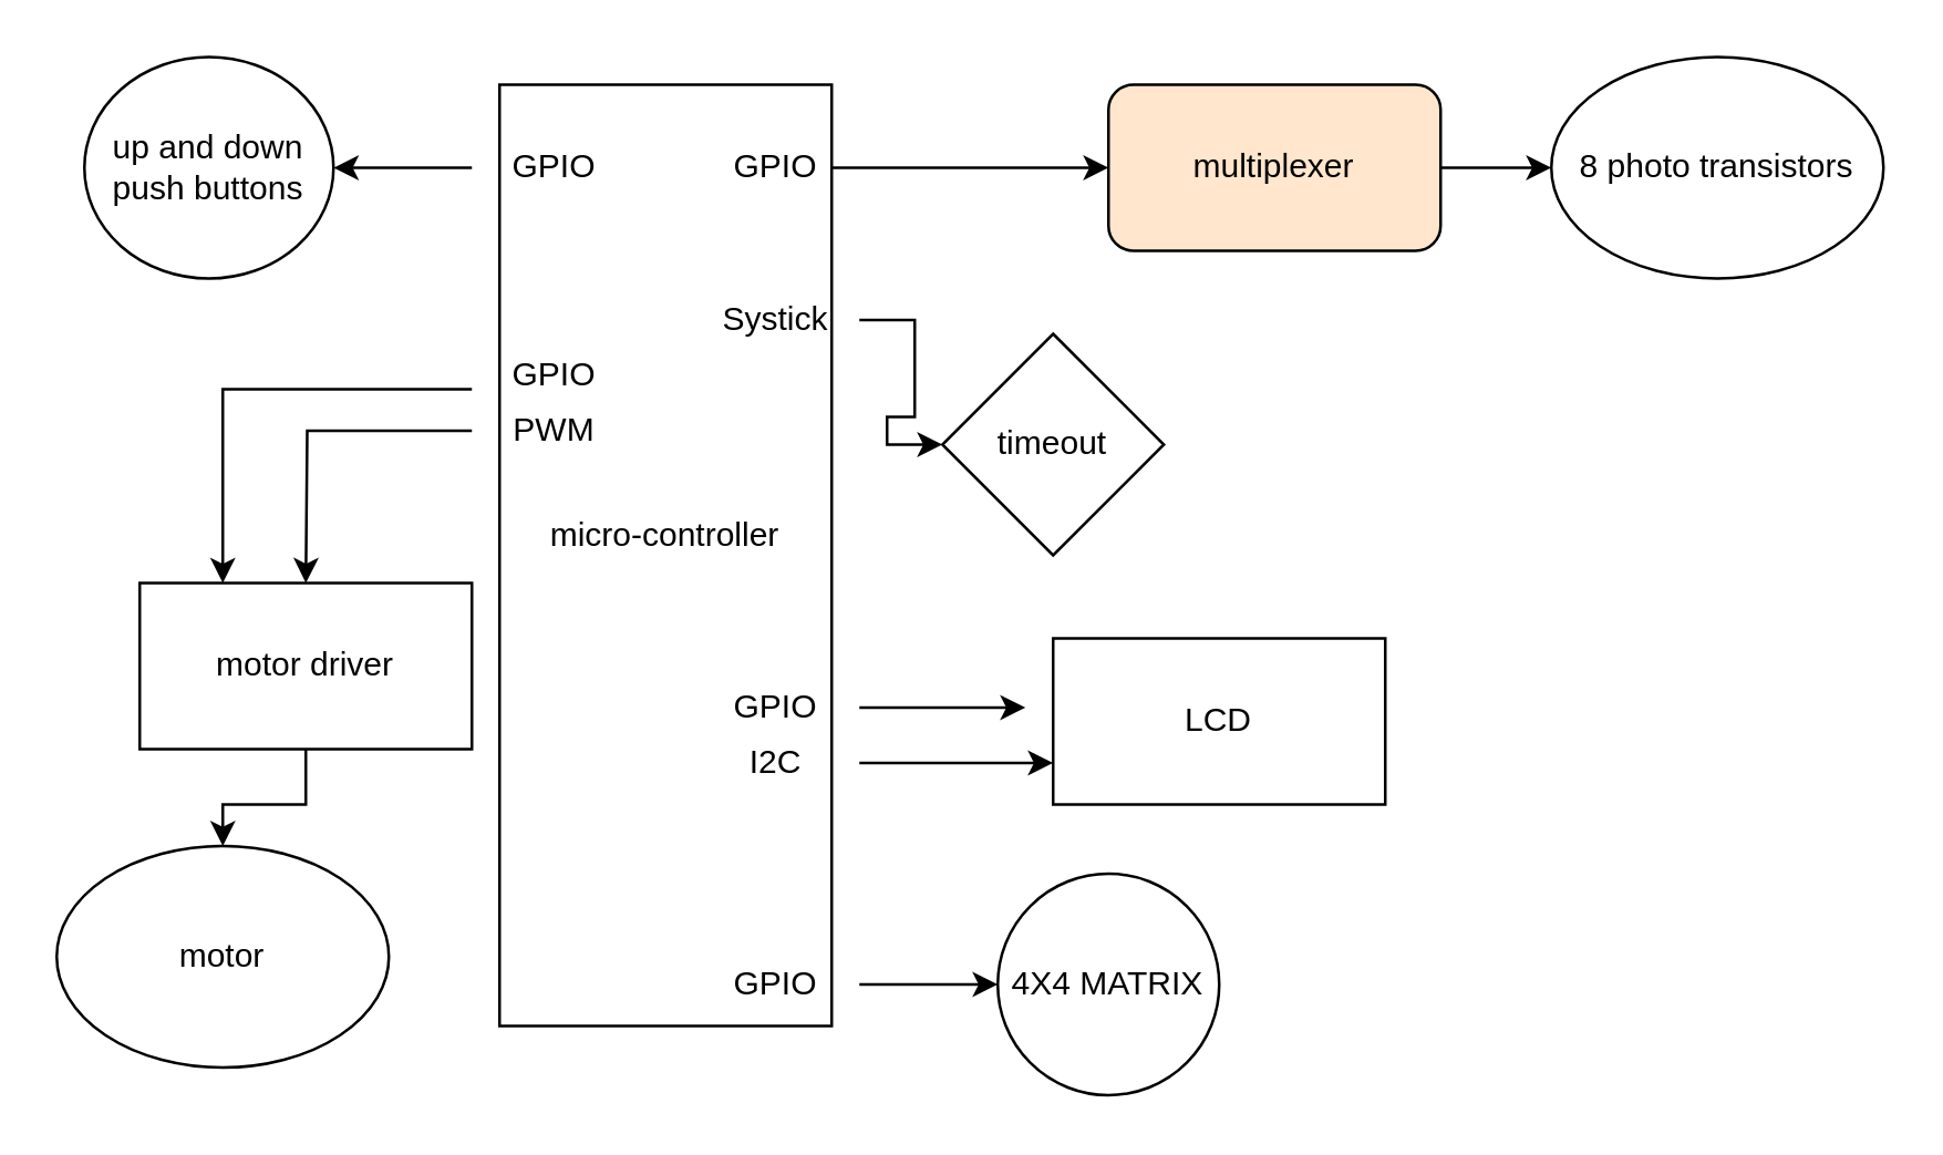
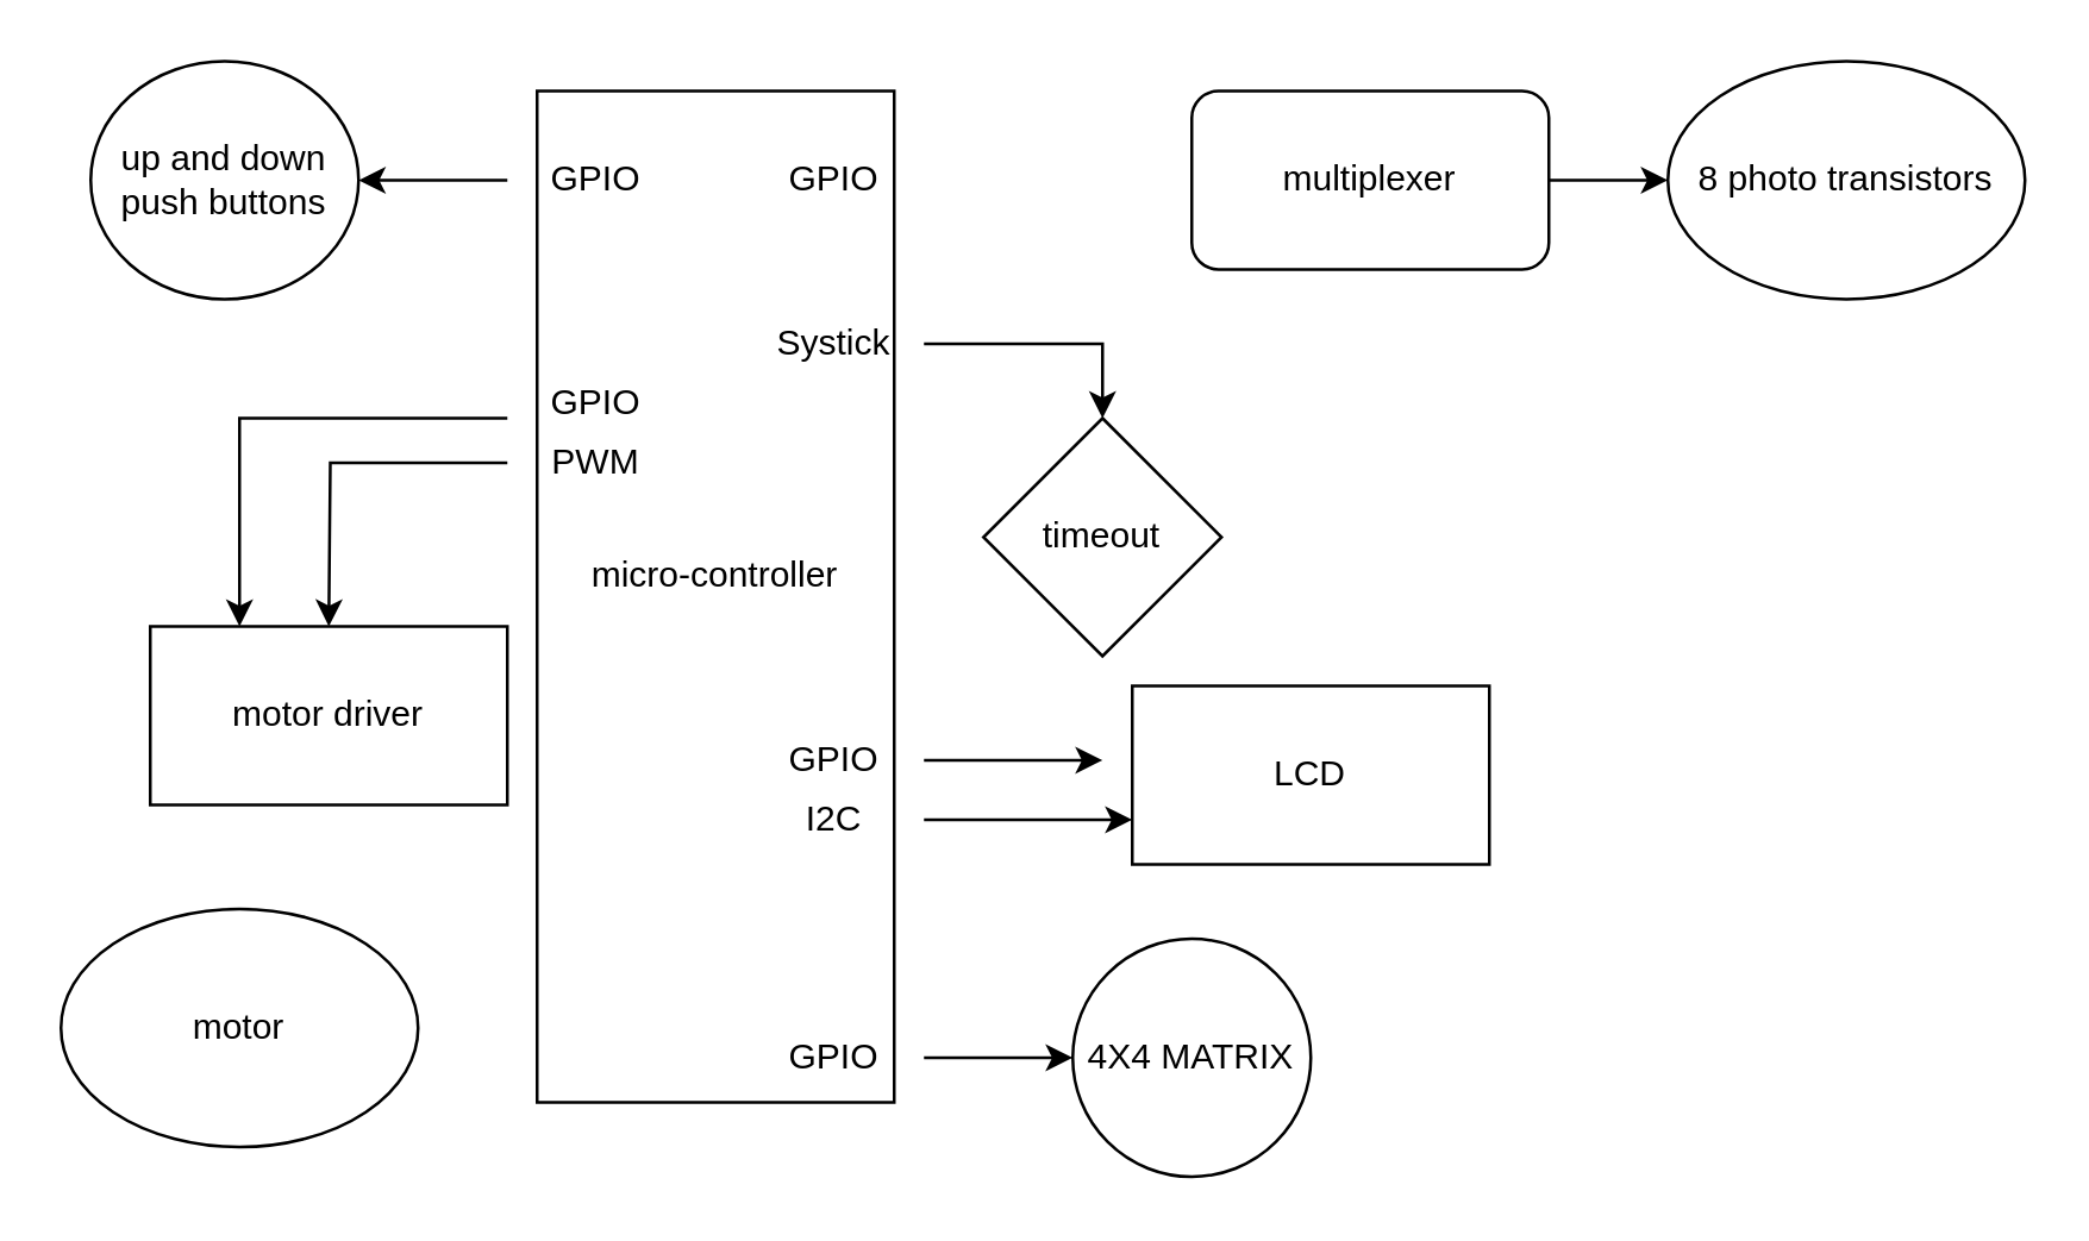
- <mxCell id="2" style="edgeStyle=orthogonalEdgeStyle;rounded=0;orthogonalLoop=1;jettySize=auto;html=1;entryX=0;entryY=0.5;entryDx=0;entryDy=0;" edge="1" parent="1" source="3" target="5"><mxGeometry relative="1" as="geometry"><Array as="points"><mxPoint x="330" y="60" /><mxPoint x="330" y="60" /></Array></mxGeometry></mxCell>
- <mxCell id="5" value="multiplexer" style="rounded=1;whiteSpace=wrap;html=1;fillColor=#ffe6cc;" vertex="1" parent="1"><mxGeometry x="400" y="30" width="120" height="60" as="geometry" /></mxCell>
+ <mxCell id="5" value="multiplexer" style="rounded=1;whiteSpace=wrap;html=1;" vertex="1" parent="1"><mxGeometry x="400" y="30" width="120" height="60" as="geometry" /></mxCell>
- <mxCell id="28" value="timeout" style="rhombus;whiteSpace=wrap;html=1;" vertex="1" parent="1"><mxGeometry x="340" y="120" width="80" height="80" as="geometry" /></mxCell>
+ <mxCell id="28" value="timeout" style="rhombus;whiteSpace=wrap;html=1;" vertex="1" parent="1"><mxGeometry x="330" y="140" width="80" height="80" as="geometry" /></mxCell>
- <mxCell id="9" style="edgeStyle=orthogonalEdgeStyle;rounded=0;orthogonalLoop=1;jettySize=auto;html=1;entryX=0.5;entryY=0;entryDx=0;entryDy=0;" edge="1" parent="1" source="10" target="13"><mxGeometry relative="1" as="geometry" /></mxCell>
